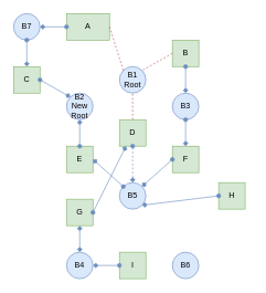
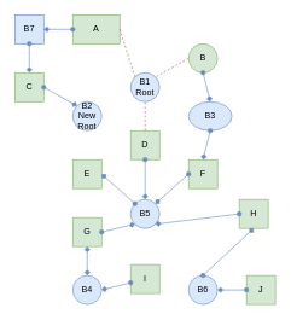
- <mxCell id="17" value="B7" style="ellipse;whiteSpace=wrap;html=1;aspect=fixed;fillColor=#dae8fc;strokeColor=#6c8ebf;" vertex="1" parent="1"><mxGeometry x="20" y="20" width="40" height="40" as="geometry" /></mxCell>
+ <mxCell id="17" value="B7" style="whiteSpace=wrap;html=1;aspect=fixed;fillColor=#dae8fc;strokeColor=#6c8ebf;rounded=0;" vertex="1" parent="1"><mxGeometry x="20" y="20" width="40" height="40" as="geometry" /></mxCell>
- <mxCell id="3" value="B" style="whiteSpace=wrap;html=1;aspect=fixed;fillColor=#d5e8d4;strokeColor=#82b366;" vertex="1" parent="1"><mxGeometry x="260" y="60" width="40" height="40" as="geometry" /></mxCell>
+ <mxCell id="3" value="B" style="ellipse;whiteSpace=wrap;html=1;aspect=fixed;fillColor=#d5e8d4;strokeColor=#82b366;" vertex="1" parent="1"><mxGeometry x="260" y="60" width="40" height="40" as="geometry" /></mxCell>
- <mxCell id="14" value="B3" style="ellipse;whiteSpace=wrap;html=1;aspect=fixed;fillColor=#dae8fc;strokeColor=#6c8ebf;" vertex="1" parent="1"><mxGeometry x="260" y="140" width="40" height="40" as="geometry" /></mxCell>
+ <mxCell id="14" value="B3" style="ellipse;whiteSpace=wrap;html=1;aspect=fixed;fillColor=#dae8fc;strokeColor=#6c8ebf;" vertex="1" parent="1"><mxGeometry x="260" y="140" width="60" height="40" as="geometry" /></mxCell>
- <mxCell id="21" style="edgeStyle=none;rounded=0;orthogonalLoop=1;jettySize=auto;html=1;entryX=0.5;entryY=1;entryDx=0;entryDy=0;endArrow=diamond;endFill=1;fillColor=#dae8fc;strokeColor=#6c8ebf;startArrow=oval;startFill=1;exitX=0.5;exitY=0;exitDx=0;exitDy=0;" edge="1" parent="1" source="6" target="13"><mxGeometry relative="1" as="geometry"><mxPoint x="50" y="190" as="sourcePoint" /></mxGeometry></mxCell>
- <mxCell id="31" style="edgeStyle=none;rounded=0;orthogonalLoop=1;jettySize=auto;html=1;entryX=0.5;entryY=1;entryDx=0;entryDy=0;endArrow=oval;endFill=1;fillColor=#dae8fc;strokeColor=#6c8ebf;startArrow=diamond;startFill=1;exitX=0.5;exitY=0;exitDx=0;exitDy=0;dashed=1;" edge="1" parent="1" source="23" target="4"><mxGeometry relative="1" as="geometry"><mxPoint x="170" y="240" as="sourcePoint" /></mxGeometry></mxCell>
+ <mxCell id="31" style="edgeStyle=none;rounded=0;orthogonalLoop=1;jettySize=auto;html=1;entryX=0.5;entryY=1;entryDx=0;entryDy=0;endArrow=oval;endFill=1;fillColor=#dae8fc;strokeColor=#6c8ebf;startArrow=diamond;startFill=1;exitX=0.5;exitY=0;exitDx=0;exitDy=0;" edge="1" parent="1" source="23" target="4"><mxGeometry relative="1" as="geometry"><mxPoint x="170" y="240" as="sourcePoint" /></mxGeometry></mxCell>
- <mxCell id="35" style="edgeStyle=none;rounded=0;orthogonalLoop=1;jettySize=auto;html=1;endArrow=diamond;endFill=1;fillColor=#dae8fc;strokeColor=#6c8ebf;startArrow=oval;startFill=1;exitX=1;exitY=0.5;exitDx=0;exitDy=0;" edge="1" parent="1" source="7" target="4"><mxGeometry relative="1" as="geometry"><mxPoint x="140" y="317" as="sourcePoint" /></mxGeometry></mxCell>
+ <mxCell id="35" style="edgeStyle=none;rounded=0;orthogonalLoop=1;jettySize=auto;html=1;entryX=0;entryY=1;entryDx=0;entryDy=0;endArrow=diamond;endFill=1;fillColor=#dae8fc;strokeColor=#6c8ebf;startArrow=oval;startFill=1;exitX=1;exitY=0.5;exitDx=0;exitDy=0;" edge="1" parent="1" source="7" target="23"><mxGeometry relative="1" as="geometry"><mxPoint x="140" y="317" as="sourcePoint" /></mxGeometry></mxCell>
+ <mxCell id="19" style="edgeStyle=none;rounded=0;orthogonalLoop=1;jettySize=auto;html=1;endArrow=diamond;endFill=1;fillColor=#dae8fc;strokeColor=#6c8ebf;startArrow=oval;startFill=1;entryX=0.5;entryY=1;entryDx=0;entryDy=0;exitX=0.5;exitY=0;exitDx=0;exitDy=0;" edge="1" parent="1" source="16" target="10"><mxGeometry relative="1" as="geometry"><mxPoint x="230" y="360" as="sourcePoint" /><mxPoint x="240" y="330" as="targetPoint" /></mxGeometry></mxCell>
- <mxCell id="8" value="I" style="whiteSpace=wrap;html=1;aspect=fixed;fillColor=#d5e8d4;strokeColor=#82b366;" vertex="1" parent="1"><mxGeometry x="180" y="380" width="40" height="40" as="geometry" /></mxCell>
+ <mxCell id="8" value="I" style="whiteSpace=wrap;html=1;aspect=fixed;fillColor=#d5e8d4;strokeColor=#82b366;" vertex="1" parent="1"><mxGeometry x="180" y="365" width="40" height="40" as="geometry" /></mxCell>
+ <mxCell id="24" style="edgeStyle=none;rounded=0;orthogonalLoop=1;jettySize=auto;html=1;entryX=1;entryY=0.5;entryDx=0;entryDy=0;endArrow=diamond;endFill=1;fillColor=#dae8fc;strokeColor=#6c8ebf;startArrow=oval;startFill=1;exitX=0;exitY=0.5;exitDx=0;exitDy=0;" edge="1" parent="1" source="9" target="16"><mxGeometry relative="1" as="geometry"><mxPoint x="320" y="440" as="sourcePoint" /></mxGeometry></mxCell>
+ <mxCell id="9" value="J" style="whiteSpace=wrap;html=1;aspect=fixed;fillColor=#d5e8d4;strokeColor=#82b366;" vertex="1" parent="1"><mxGeometry x="340" y="380" width="40" height="40" as="geometry" /></mxCell>
